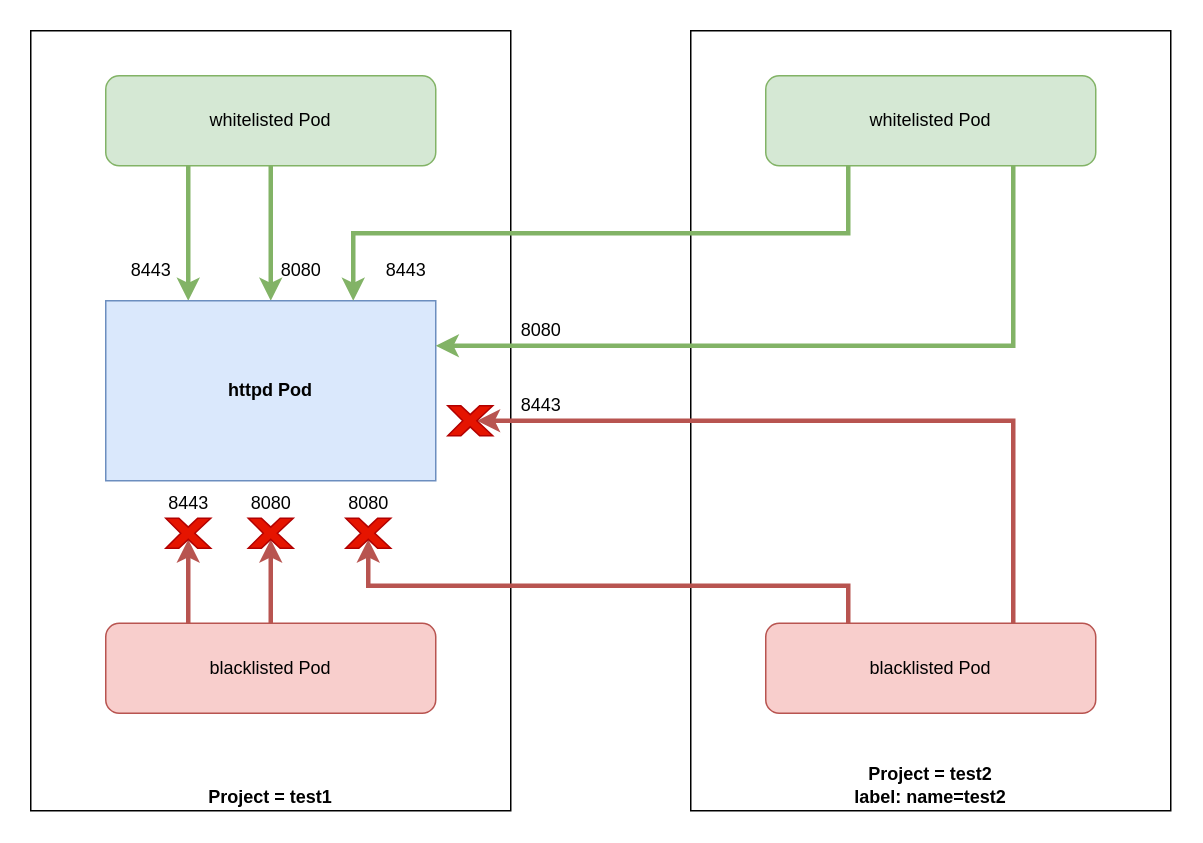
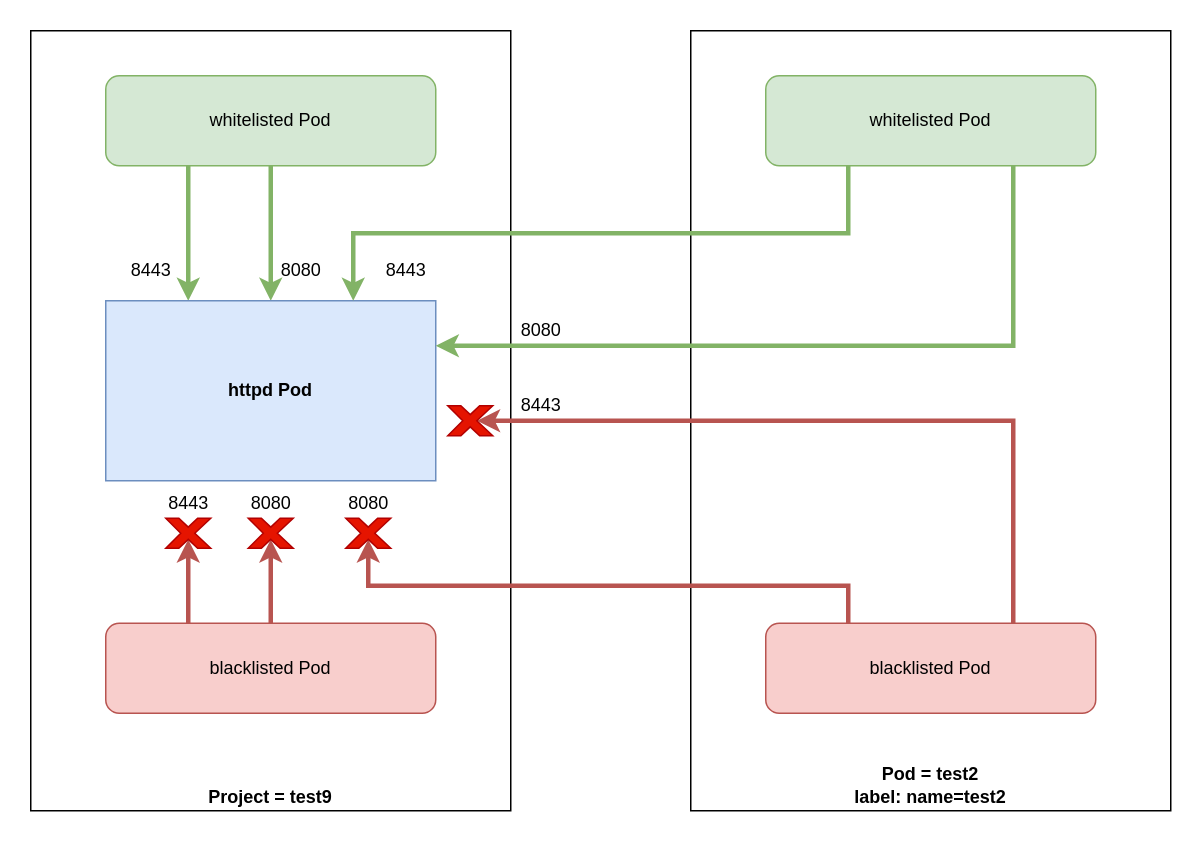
- <mxCell id="16" value="Project = test2&lt;br&gt;label: name=test2" style="rounded=0;whiteSpace=wrap;html=1;verticalAlign=bottom;fontStyle=1" vertex="1" parent="1"><mxGeometry x="460" y="20" width="320" height="520" as="geometry" /></mxCell>
+ <mxCell id="16" value="Pod = test2&lt;br&gt;label: name=test2" style="rounded=0;whiteSpace=wrap;html=1;verticalAlign=bottom;fontStyle=1" vertex="1" parent="1"><mxGeometry x="460" y="20" width="320" height="520" as="geometry" /></mxCell>
- <mxCell id="2" value="Project = test1" style="rounded=0;whiteSpace=wrap;html=1;verticalAlign=bottom;fontStyle=1" vertex="1" parent="1"><mxGeometry x="20" y="20" width="320" height="520" as="geometry" /></mxCell>
+ <mxCell id="2" value="Project = test9" style="rounded=0;whiteSpace=wrap;html=1;verticalAlign=bottom;fontStyle=1" vertex="1" parent="1"><mxGeometry x="20" y="20" width="320" height="520" as="geometry" /></mxCell>
